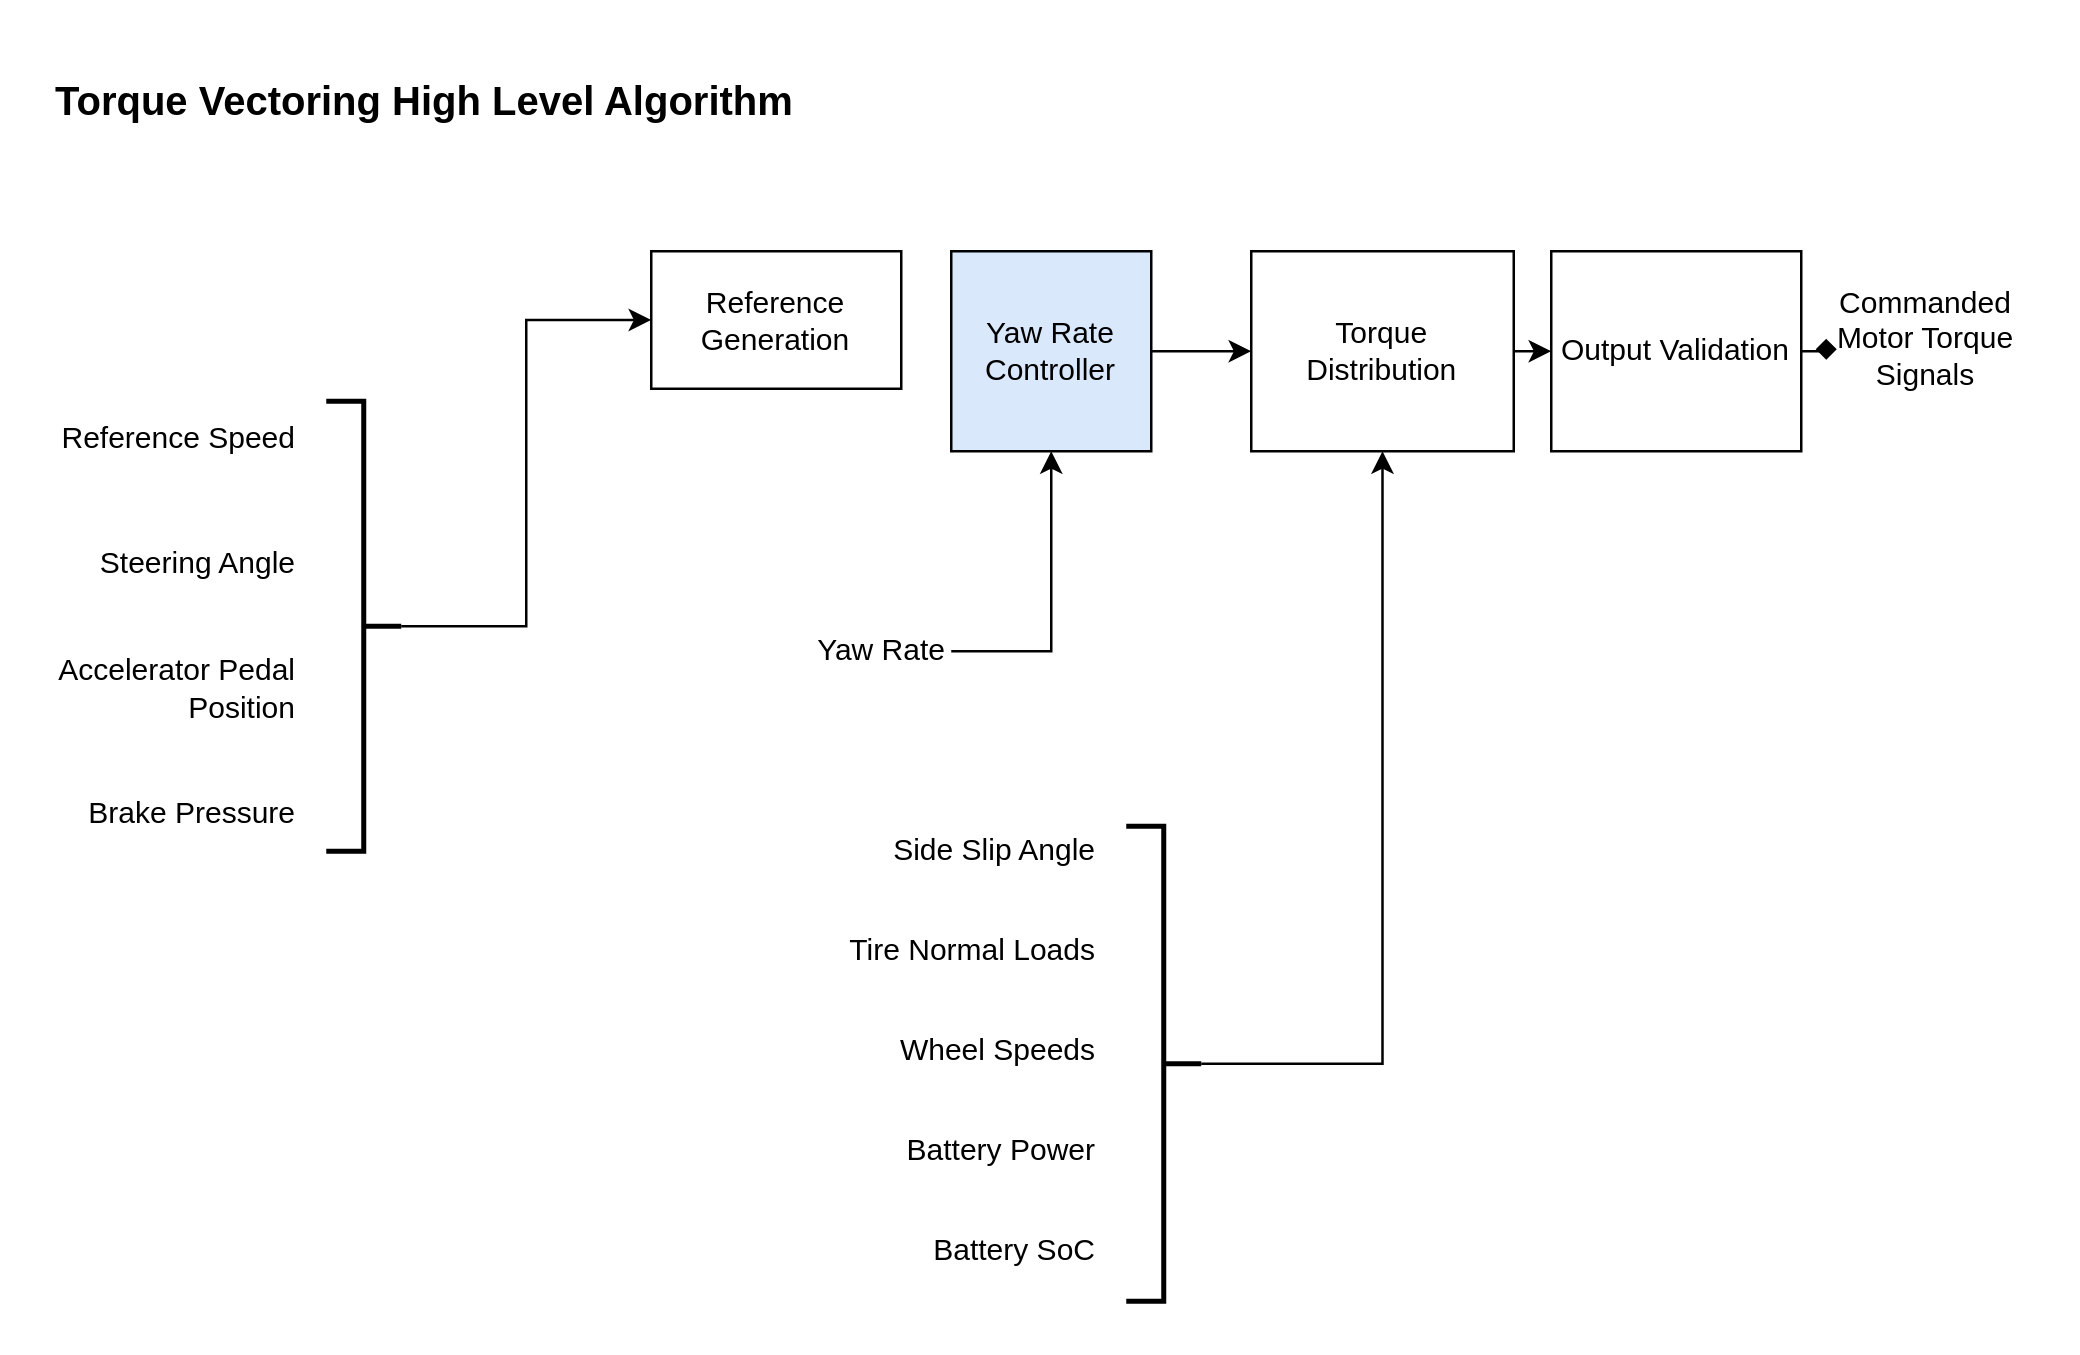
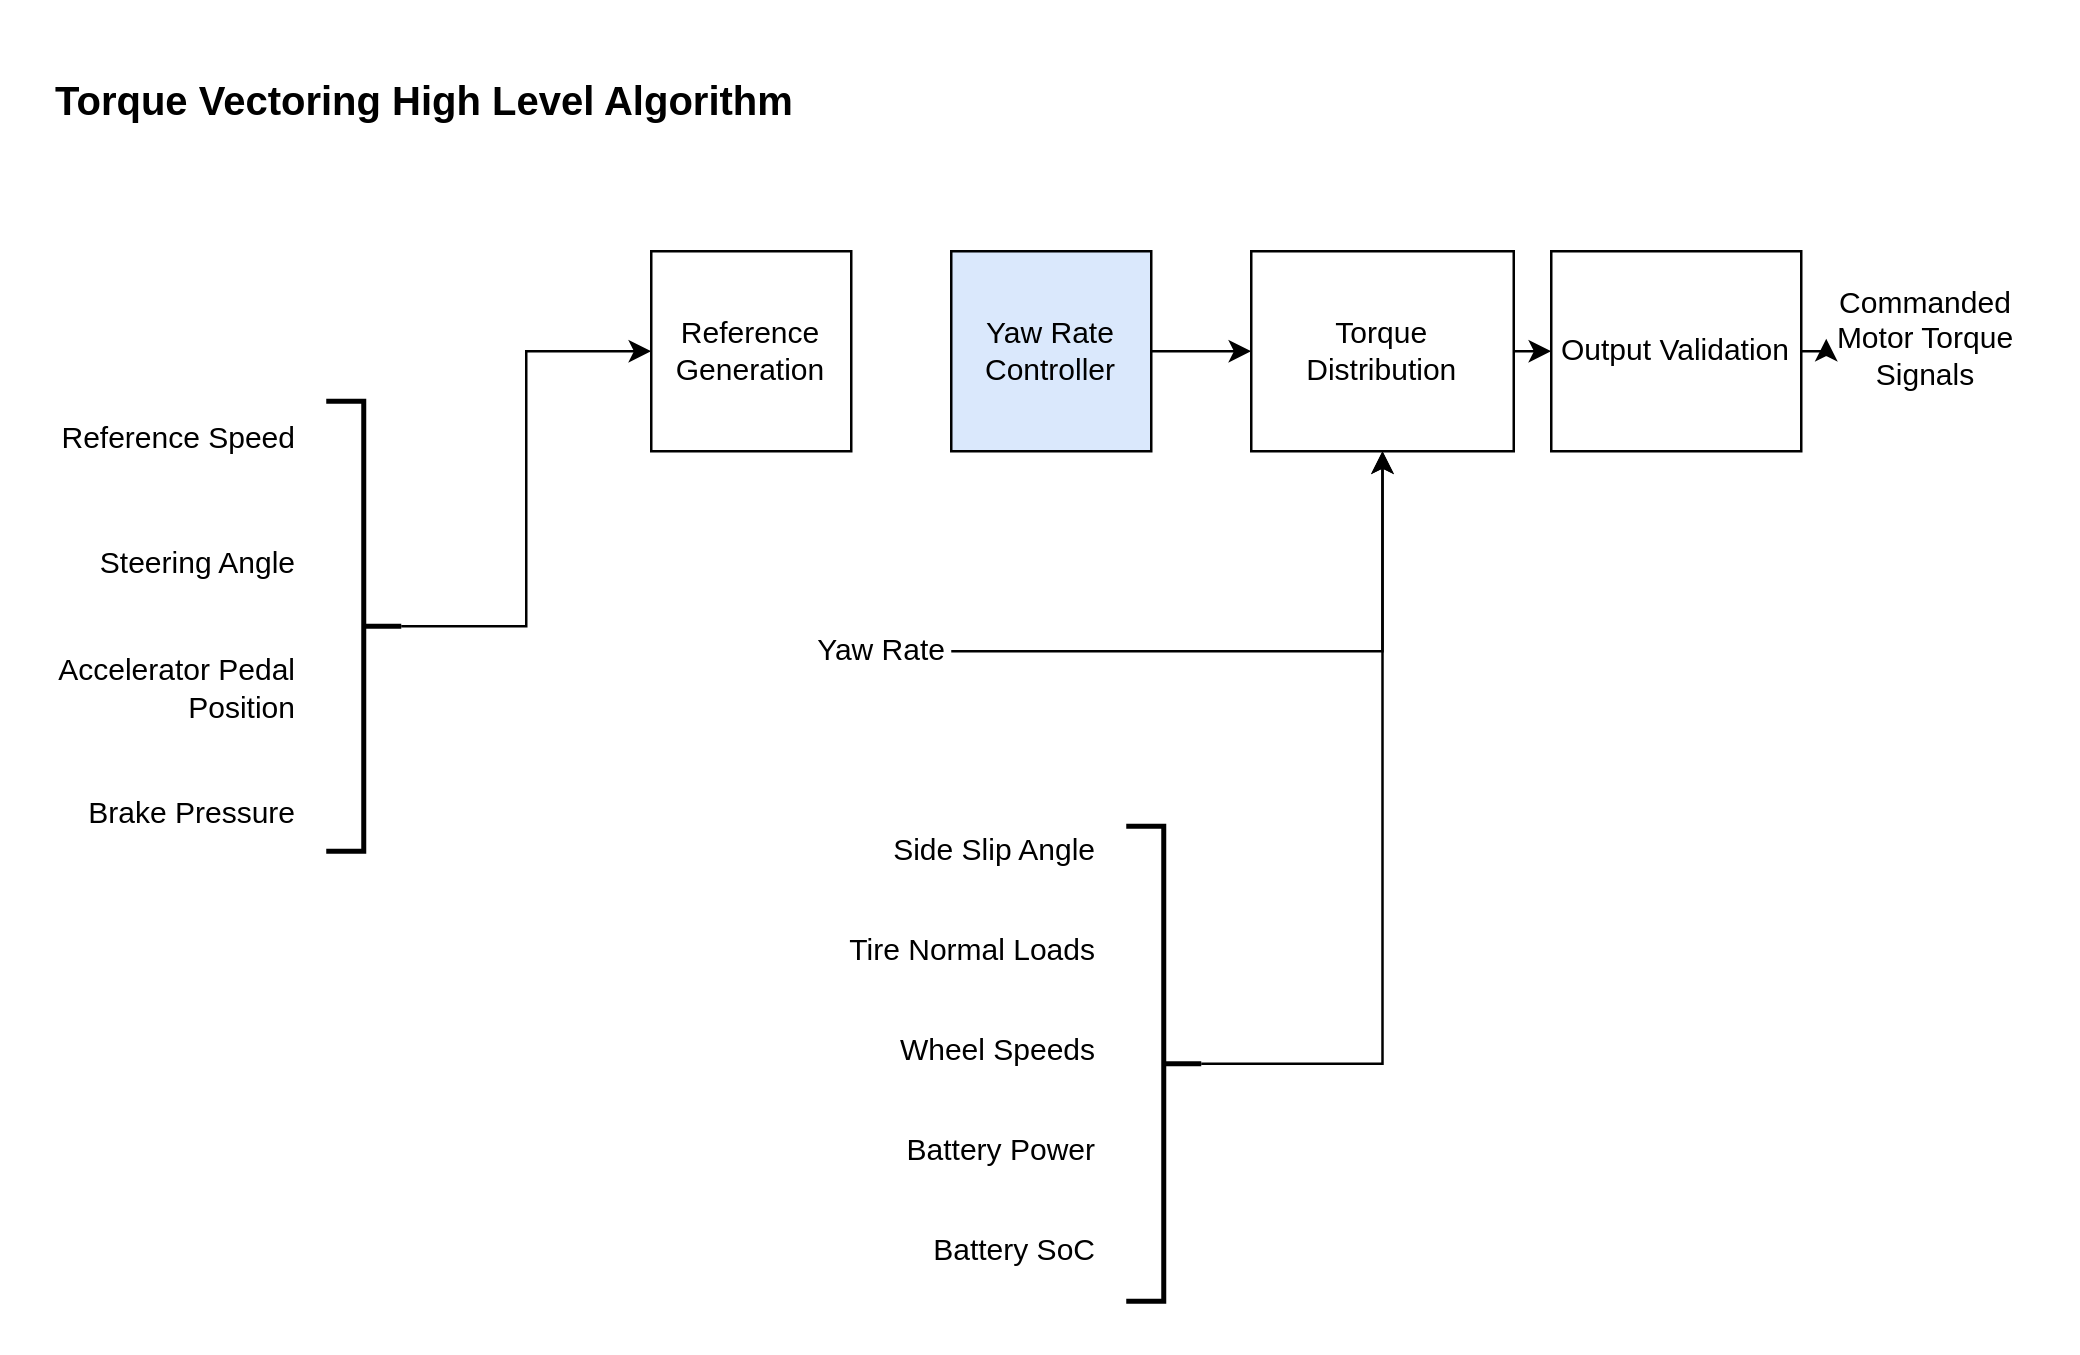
- <mxCell id="4" value="Reference Generation" style="rounded=0;whiteSpace=wrap;html=1;" vertex="1" parent="1"><mxGeometry x="260" y="100" width="100" height="55" as="geometry" /></mxCell>
+ <mxCell id="4" value="Reference Generation" style="rounded=0;whiteSpace=wrap;html=1;" vertex="1" parent="1"><mxGeometry x="260" y="100" width="80" height="80" as="geometry" /></mxCell>
- <mxCell id="7" style="edgeStyle=orthogonalEdgeStyle;rounded=0;orthogonalLoop=1;jettySize=auto;html=1;exitX=1;exitY=0.5;exitDx=0;exitDy=0;entryX=0;entryY=0.5;entryDx=0;entryDy=0;endArrow=diamond;" edge="1" parent="1" source="10" target="2"><mxGeometry relative="1" as="geometry" /></mxCell>
+ <mxCell id="7" style="edgeStyle=orthogonalEdgeStyle;rounded=0;orthogonalLoop=1;jettySize=auto;html=1;exitX=1;exitY=0.5;exitDx=0;exitDy=0;entryX=0;entryY=0.5;entryDx=0;entryDy=0;" edge="1" parent="1" source="10" target="2"><mxGeometry relative="1" as="geometry" /></mxCell>
- <mxCell id="24" style="edgeStyle=orthogonalEdgeStyle;rounded=0;orthogonalLoop=1;jettySize=auto;html=1;exitX=1;exitY=0.5;exitDx=0;exitDy=0;entryX=0.5;entryY=1;entryDx=0;entryDy=0;" edge="1" parent="1" source="25" target="6"><mxGeometry relative="1" as="geometry" /></mxCell>
+ <mxCell id="24" style="edgeStyle=orthogonalEdgeStyle;rounded=0;orthogonalLoop=1;jettySize=auto;html=1;exitX=1;exitY=0.5;exitDx=0;exitDy=0;" edge="1" parent="1" source="25" target="8"><mxGeometry relative="1" as="geometry" /></mxCell>
